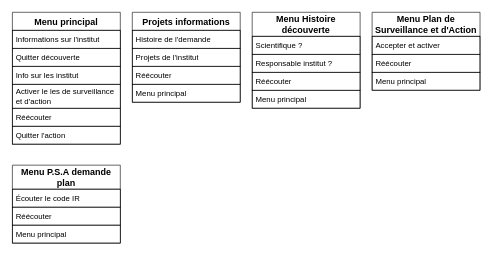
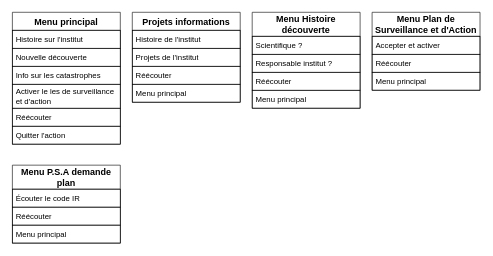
- <mxCell id="3" value="Informations sur l'institut" style="text;strokeColor=default;fillColor=none;align=left;verticalAlign=middle;spacingLeft=4;spacingRight=4;overflow=hidden;points=[[0,0.5],[1,0.5]];portConstraint=eastwest;rotatable=0;whiteSpace=wrap;html=1;fontSize=13;" vertex="1" parent="2"><mxGeometry y="30" width="180" height="30" as="geometry" /></mxCell>
+ <mxCell id="3" value="Histoire sur l'institut" style="text;strokeColor=default;fillColor=none;align=left;verticalAlign=middle;spacingLeft=4;spacingRight=4;overflow=hidden;points=[[0,0.5],[1,0.5]];portConstraint=eastwest;rotatable=0;whiteSpace=wrap;html=1;fontSize=13;" vertex="1" parent="2"><mxGeometry y="30" width="180" height="30" as="geometry" /></mxCell>
- <mxCell id="10" value="Histoire de l'demande" style="text;strokeColor=default;fillColor=none;align=left;verticalAlign=middle;spacingLeft=4;spacingRight=4;overflow=hidden;points=[[0,0.5],[1,0.5]];portConstraint=eastwest;rotatable=0;whiteSpace=wrap;html=1;fontSize=13;" vertex="1" parent="9"><mxGeometry y="30" width="180" height="30" as="geometry" /></mxCell>
+ <mxCell id="10" value="Histoire de l'institut" style="text;strokeColor=default;fillColor=none;align=left;verticalAlign=middle;spacingLeft=4;spacingRight=4;overflow=hidden;points=[[0,0.5],[1,0.5]];portConstraint=eastwest;rotatable=0;whiteSpace=wrap;html=1;fontSize=13;" vertex="1" parent="9"><mxGeometry y="30" width="180" height="30" as="geometry" /></mxCell>
- <mxCell id="4" value="Quitter découverte" style="text;strokeColor=default;fillColor=none;align=left;verticalAlign=middle;spacingLeft=4;spacingRight=4;overflow=hidden;points=[[0,0.5],[1,0.5]];portConstraint=eastwest;rotatable=0;whiteSpace=wrap;html=1;fontSize=13;" vertex="1" parent="2"><mxGeometry y="60" width="180" height="30" as="geometry" /></mxCell>
+ <mxCell id="4" value="Nouvelle découverte" style="text;strokeColor=default;fillColor=none;align=left;verticalAlign=middle;spacingLeft=4;spacingRight=4;overflow=hidden;points=[[0,0.5],[1,0.5]];portConstraint=eastwest;rotatable=0;whiteSpace=wrap;html=1;fontSize=13;" vertex="1" parent="2"><mxGeometry y="60" width="180" height="30" as="geometry" /></mxCell>
- <mxCell id="5" value="Info sur les institut" style="text;strokeColor=default;fillColor=none;align=left;verticalAlign=middle;spacingLeft=4;spacingRight=4;overflow=hidden;points=[[0,0.5],[1,0.5]];portConstraint=eastwest;rotatable=0;whiteSpace=wrap;html=1;fontSize=13;" vertex="1" parent="2"><mxGeometry y="90" width="180" height="30" as="geometry" /></mxCell>
+ <mxCell id="5" value="Info sur les catastrophes" style="text;strokeColor=default;fillColor=none;align=left;verticalAlign=middle;spacingLeft=4;spacingRight=4;overflow=hidden;points=[[0,0.5],[1,0.5]];portConstraint=eastwest;rotatable=0;whiteSpace=wrap;html=1;fontSize=13;" vertex="1" parent="2"><mxGeometry y="90" width="180" height="30" as="geometry" /></mxCell>
